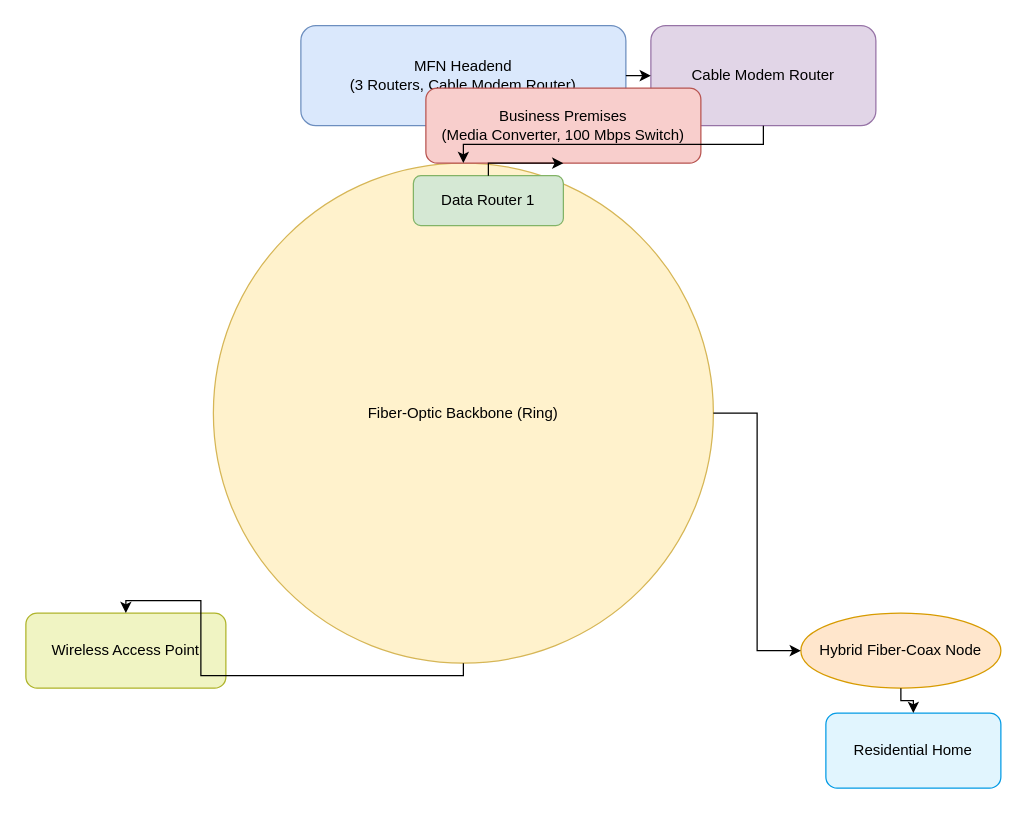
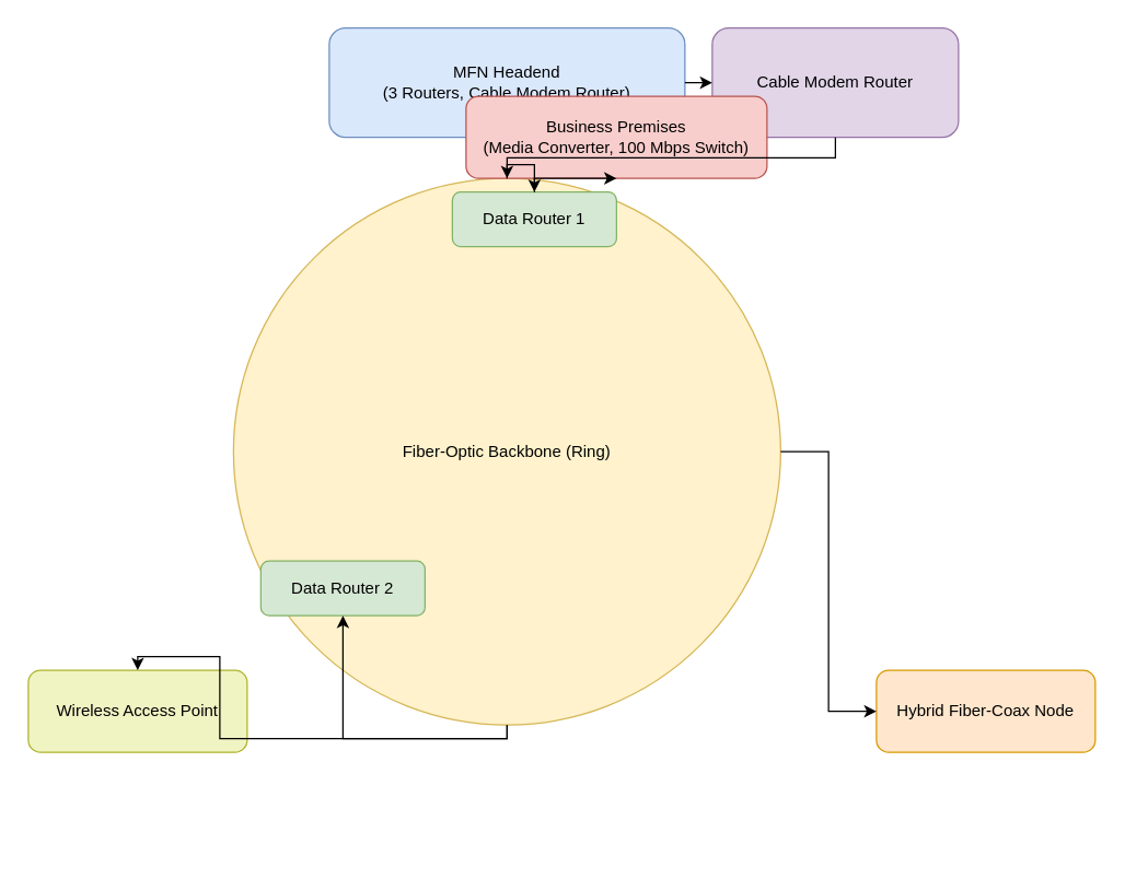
+ <mxCell id="13" edge="1" parent="1" source="4" target="5" style="edgeStyle=orthogonalEdgeStyle;rounded=0;html=1;strokeColor=#000000;"><mxGeometry relative="1" as="geometry" /></mxCell>
+ <mxCell id="6" value="Data Router 2" style="rounded=1;whiteSpace=wrap;html=1;fillColor=#d5e8d4;strokeColor=#82b366;fontSize=12;" vertex="1" parent="1"><mxGeometry x="190" y="410" width="120" height="40" as="geometry" /></mxCell>
+ <mxCell id="14" edge="1" parent="1" source="4" target="6" style="edgeStyle=orthogonalEdgeStyle;rounded=0;html=1;strokeColor=#000000;"><mxGeometry relative="1" as="geometry" /></mxCell>
- <mxCell id="8" value="Hybrid Fiber-Coax Node" style="ellipse;whiteSpace=wrap;html=1;fillColor=#ffe6cc;strokeColor=#d79b00;fontSize=12;" vertex="1" parent="1"><mxGeometry x="640" y="490" width="160" height="60" as="geometry" /></mxCell>
+ <mxCell id="8" value="Hybrid Fiber-Coax Node" style="rounded=1;whiteSpace=wrap;html=1;fillColor=#ffe6cc;strokeColor=#d79b00;fontSize=12;" vertex="1" parent="1"><mxGeometry x="640" y="490" width="160" height="60" as="geometry" /></mxCell>
- <mxCell id="17" edge="1" parent="1" source="8" target="9" style="edgeStyle=orthogonalEdgeStyle;rounded=0;html=1;strokeColor=#000000;"><mxGeometry relative="1" as="geometry" /></mxCell>
- <mxCell id="9" value="Residential Home" style="rounded=1;whiteSpace=wrap;html=1;fillColor=#e1f5fe;strokeColor=#039be5;fontSize=12;" vertex="1" parent="1"><mxGeometry x="660" y="570" width="140" height="60" as="geometry" /></mxCell>
